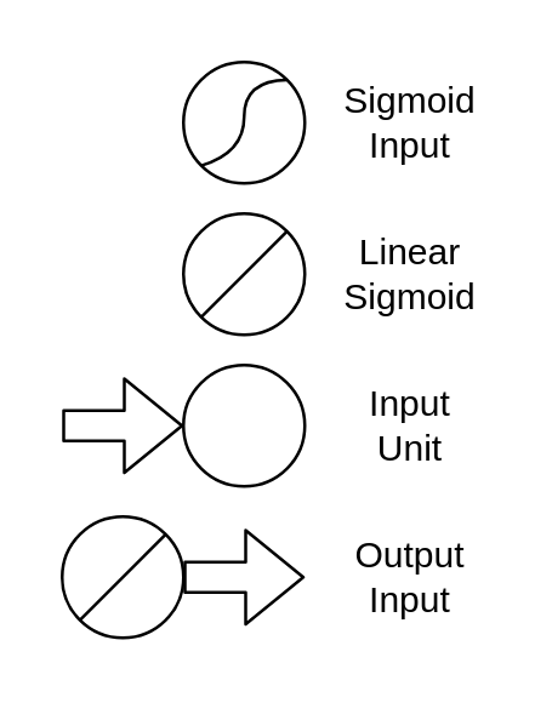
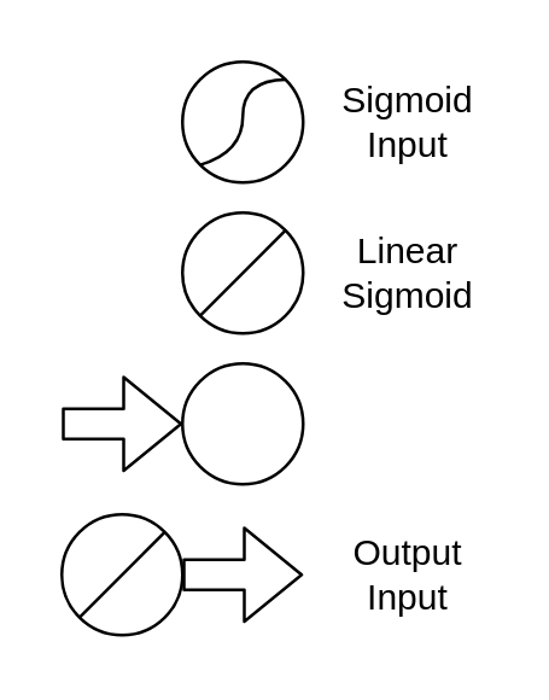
- <mxCell id="10" value="Input Unit" style="text;html=1;strokeColor=none;fillColor=none;align=center;verticalAlign=middle;whiteSpace=wrap;rounded=0;" vertex="1" parent="1"><mxGeometry x="110" y="120" width="50" height="40" as="geometry" /></mxCell>
